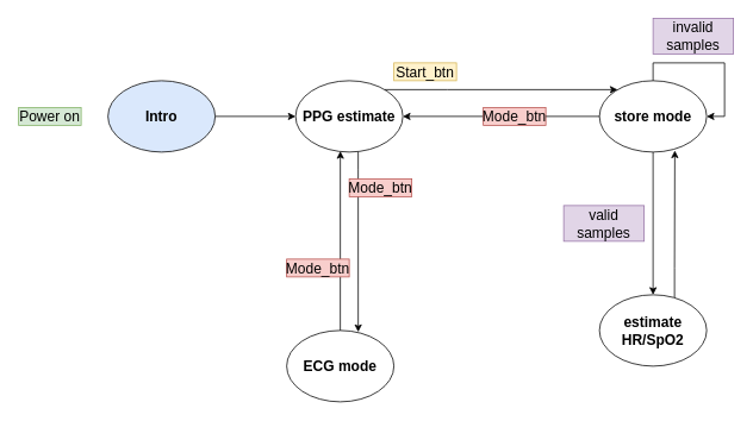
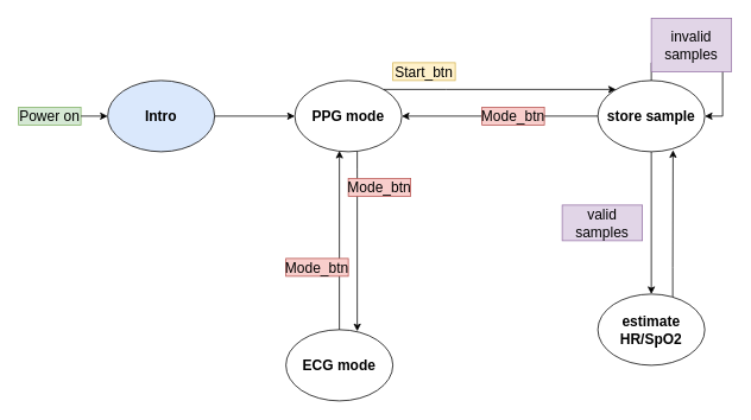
- <mxCell id="23" value="invalid samples" style="text;html=1;strokeColor=#9673a6;fillColor=#e1d5e7;align=center;verticalAlign=middle;whiteSpace=wrap;rounded=0;fontSize=16;" vertex="1" parent="1"><mxGeometry x="730" y="20" width="90" height="40" as="geometry" /></mxCell>
+ <mxCell id="23" value="invalid samples" style="text;html=1;strokeColor=#9673a6;fillColor=#e1d5e7;align=center;verticalAlign=middle;whiteSpace=wrap;rounded=0;fontSize=16;" vertex="1" parent="1"><mxGeometry x="730" y="20" width="90" height="60" as="geometry" /></mxCell>
+ <mxCell id="16" value="" style="edgeStyle=none;rounded=0;orthogonalLoop=1;jettySize=auto;html=1;fontSize=16;endArrow=none;endFill=0;startArrow=classic;startFill=1;" parent="1" source="4" target="15" edge="1"><mxGeometry relative="1" as="geometry"><mxPoint x="20" y="130" as="targetPoint" /><mxPoint x="120" y="130" as="sourcePoint" /></mxGeometry></mxCell>
- <mxCell id="7" value="PPG estimate" style="ellipse;whiteSpace=wrap;html=1;fontStyle=1;fontSize=16;" parent="1" vertex="1"><mxGeometry x="330" y="90" width="120" height="80" as="geometry" /></mxCell>
+ <mxCell id="7" value="PPG mode" style="ellipse;whiteSpace=wrap;html=1;fontStyle=1;fontSize=16;" parent="1" vertex="1"><mxGeometry x="330" y="90" width="120" height="80" as="geometry" /></mxCell>
- <mxCell id="12" value="store mode" style="ellipse;whiteSpace=wrap;html=1;fontStyle=1;fontSize=16;" parent="1" vertex="1"><mxGeometry x="670" y="90" width="120" height="80" as="geometry" /></mxCell>
+ <mxCell id="12" value="store sample" style="ellipse;whiteSpace=wrap;html=1;fontStyle=1;fontSize=16;" parent="1" vertex="1"><mxGeometry x="670" y="90" width="120" height="80" as="geometry" /></mxCell>
